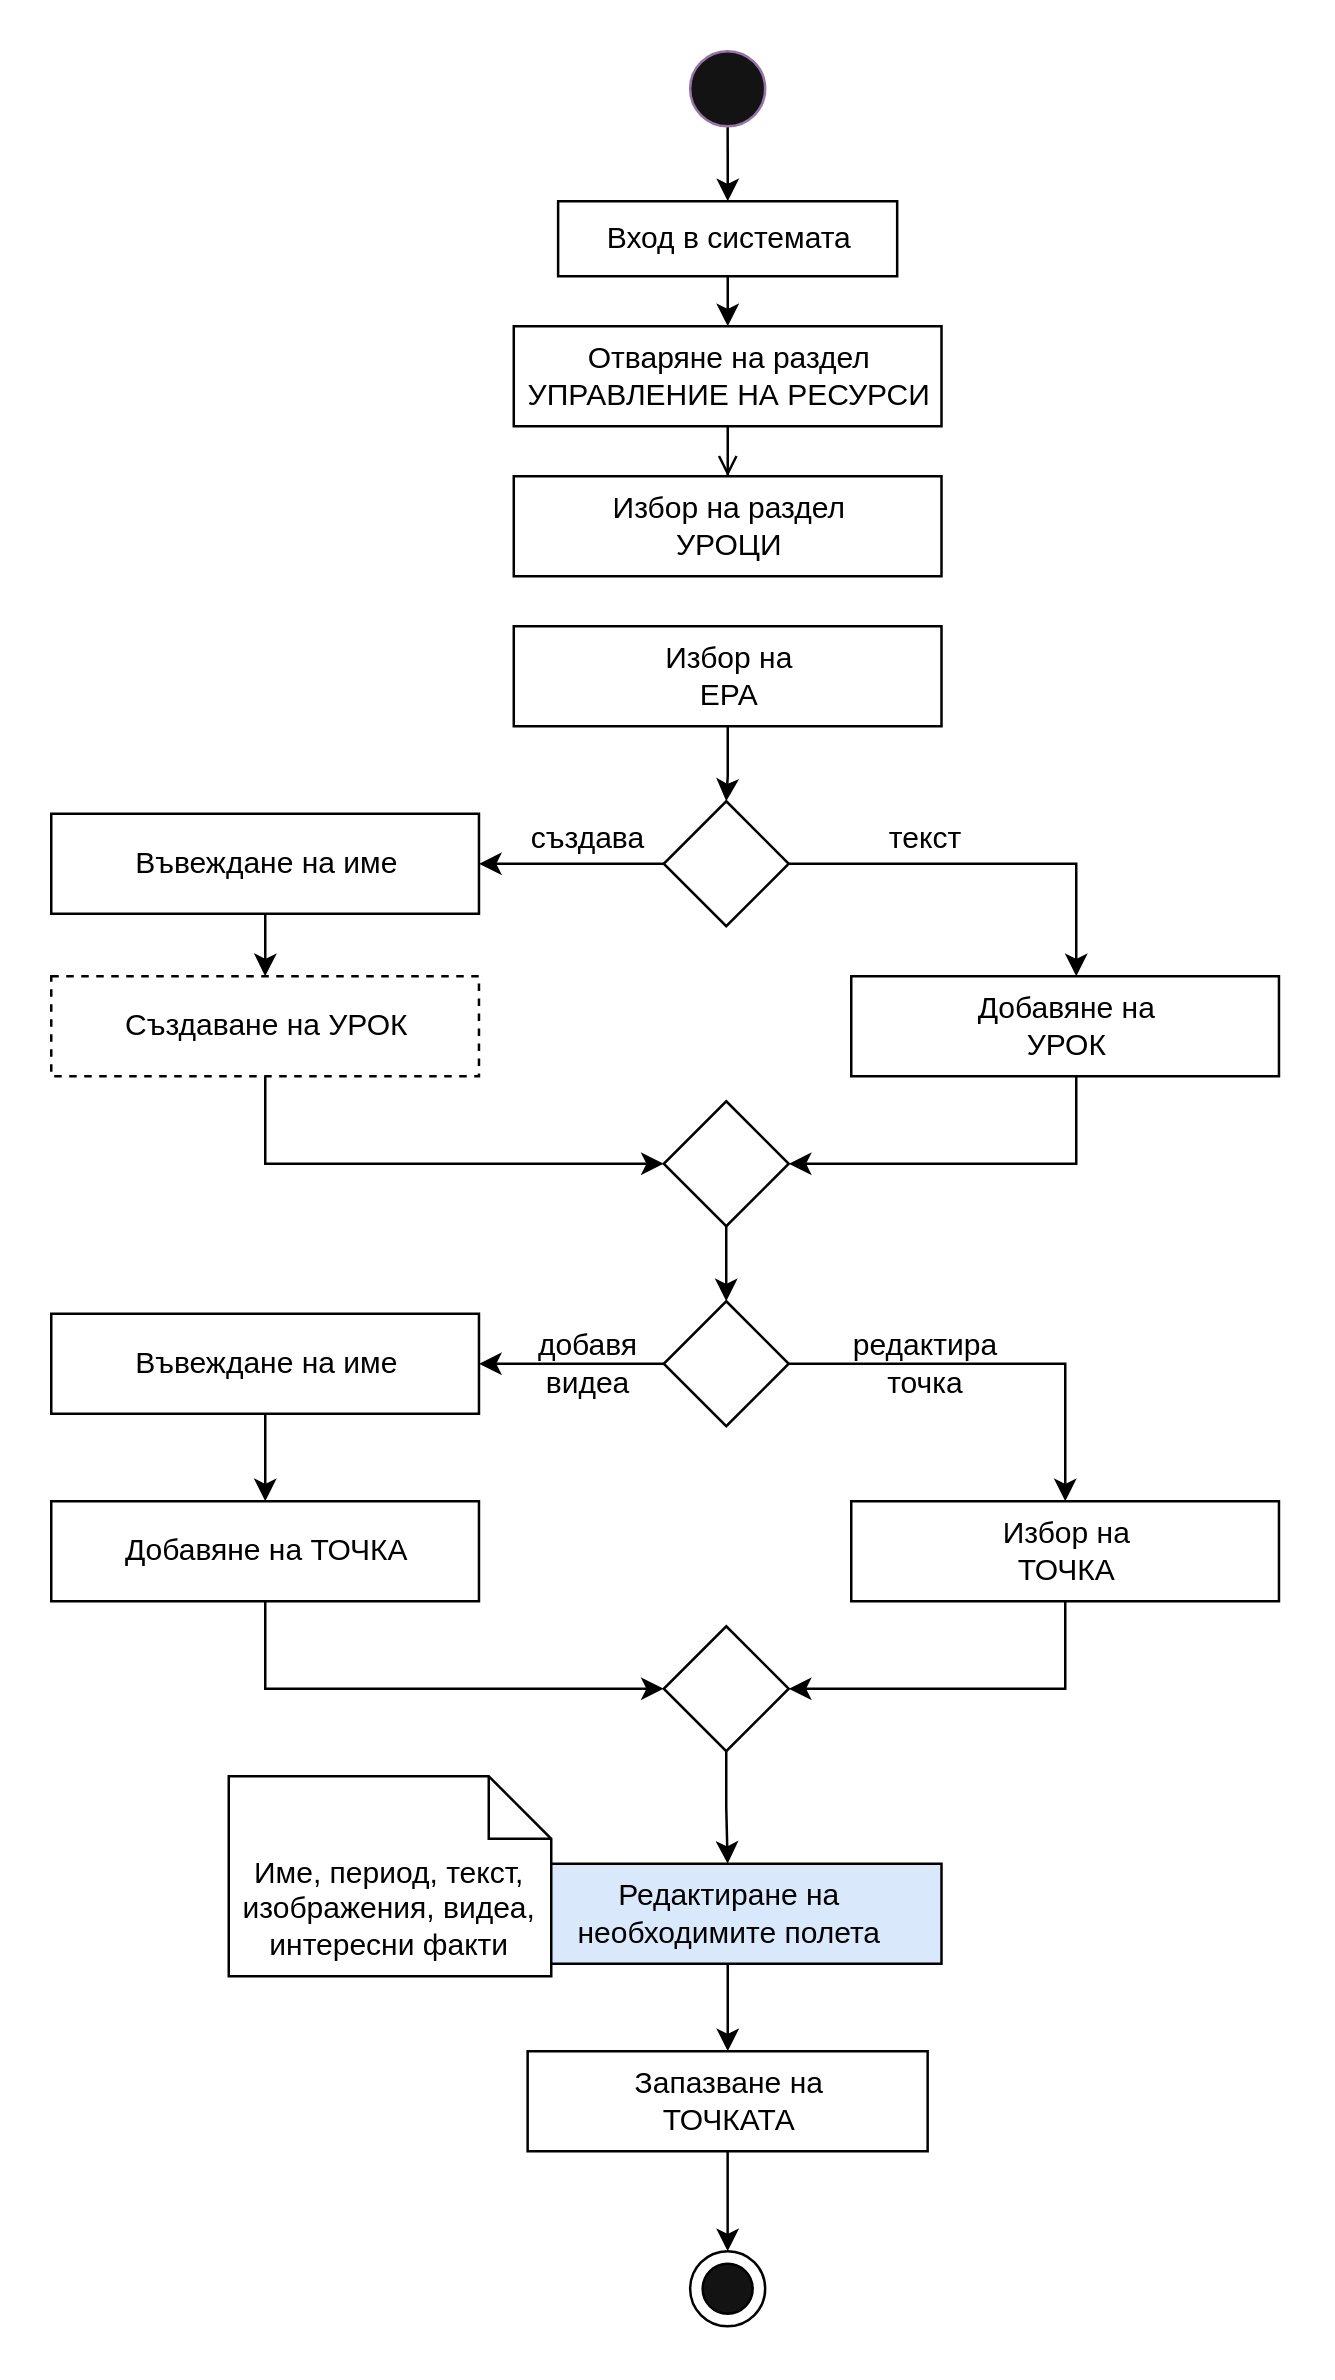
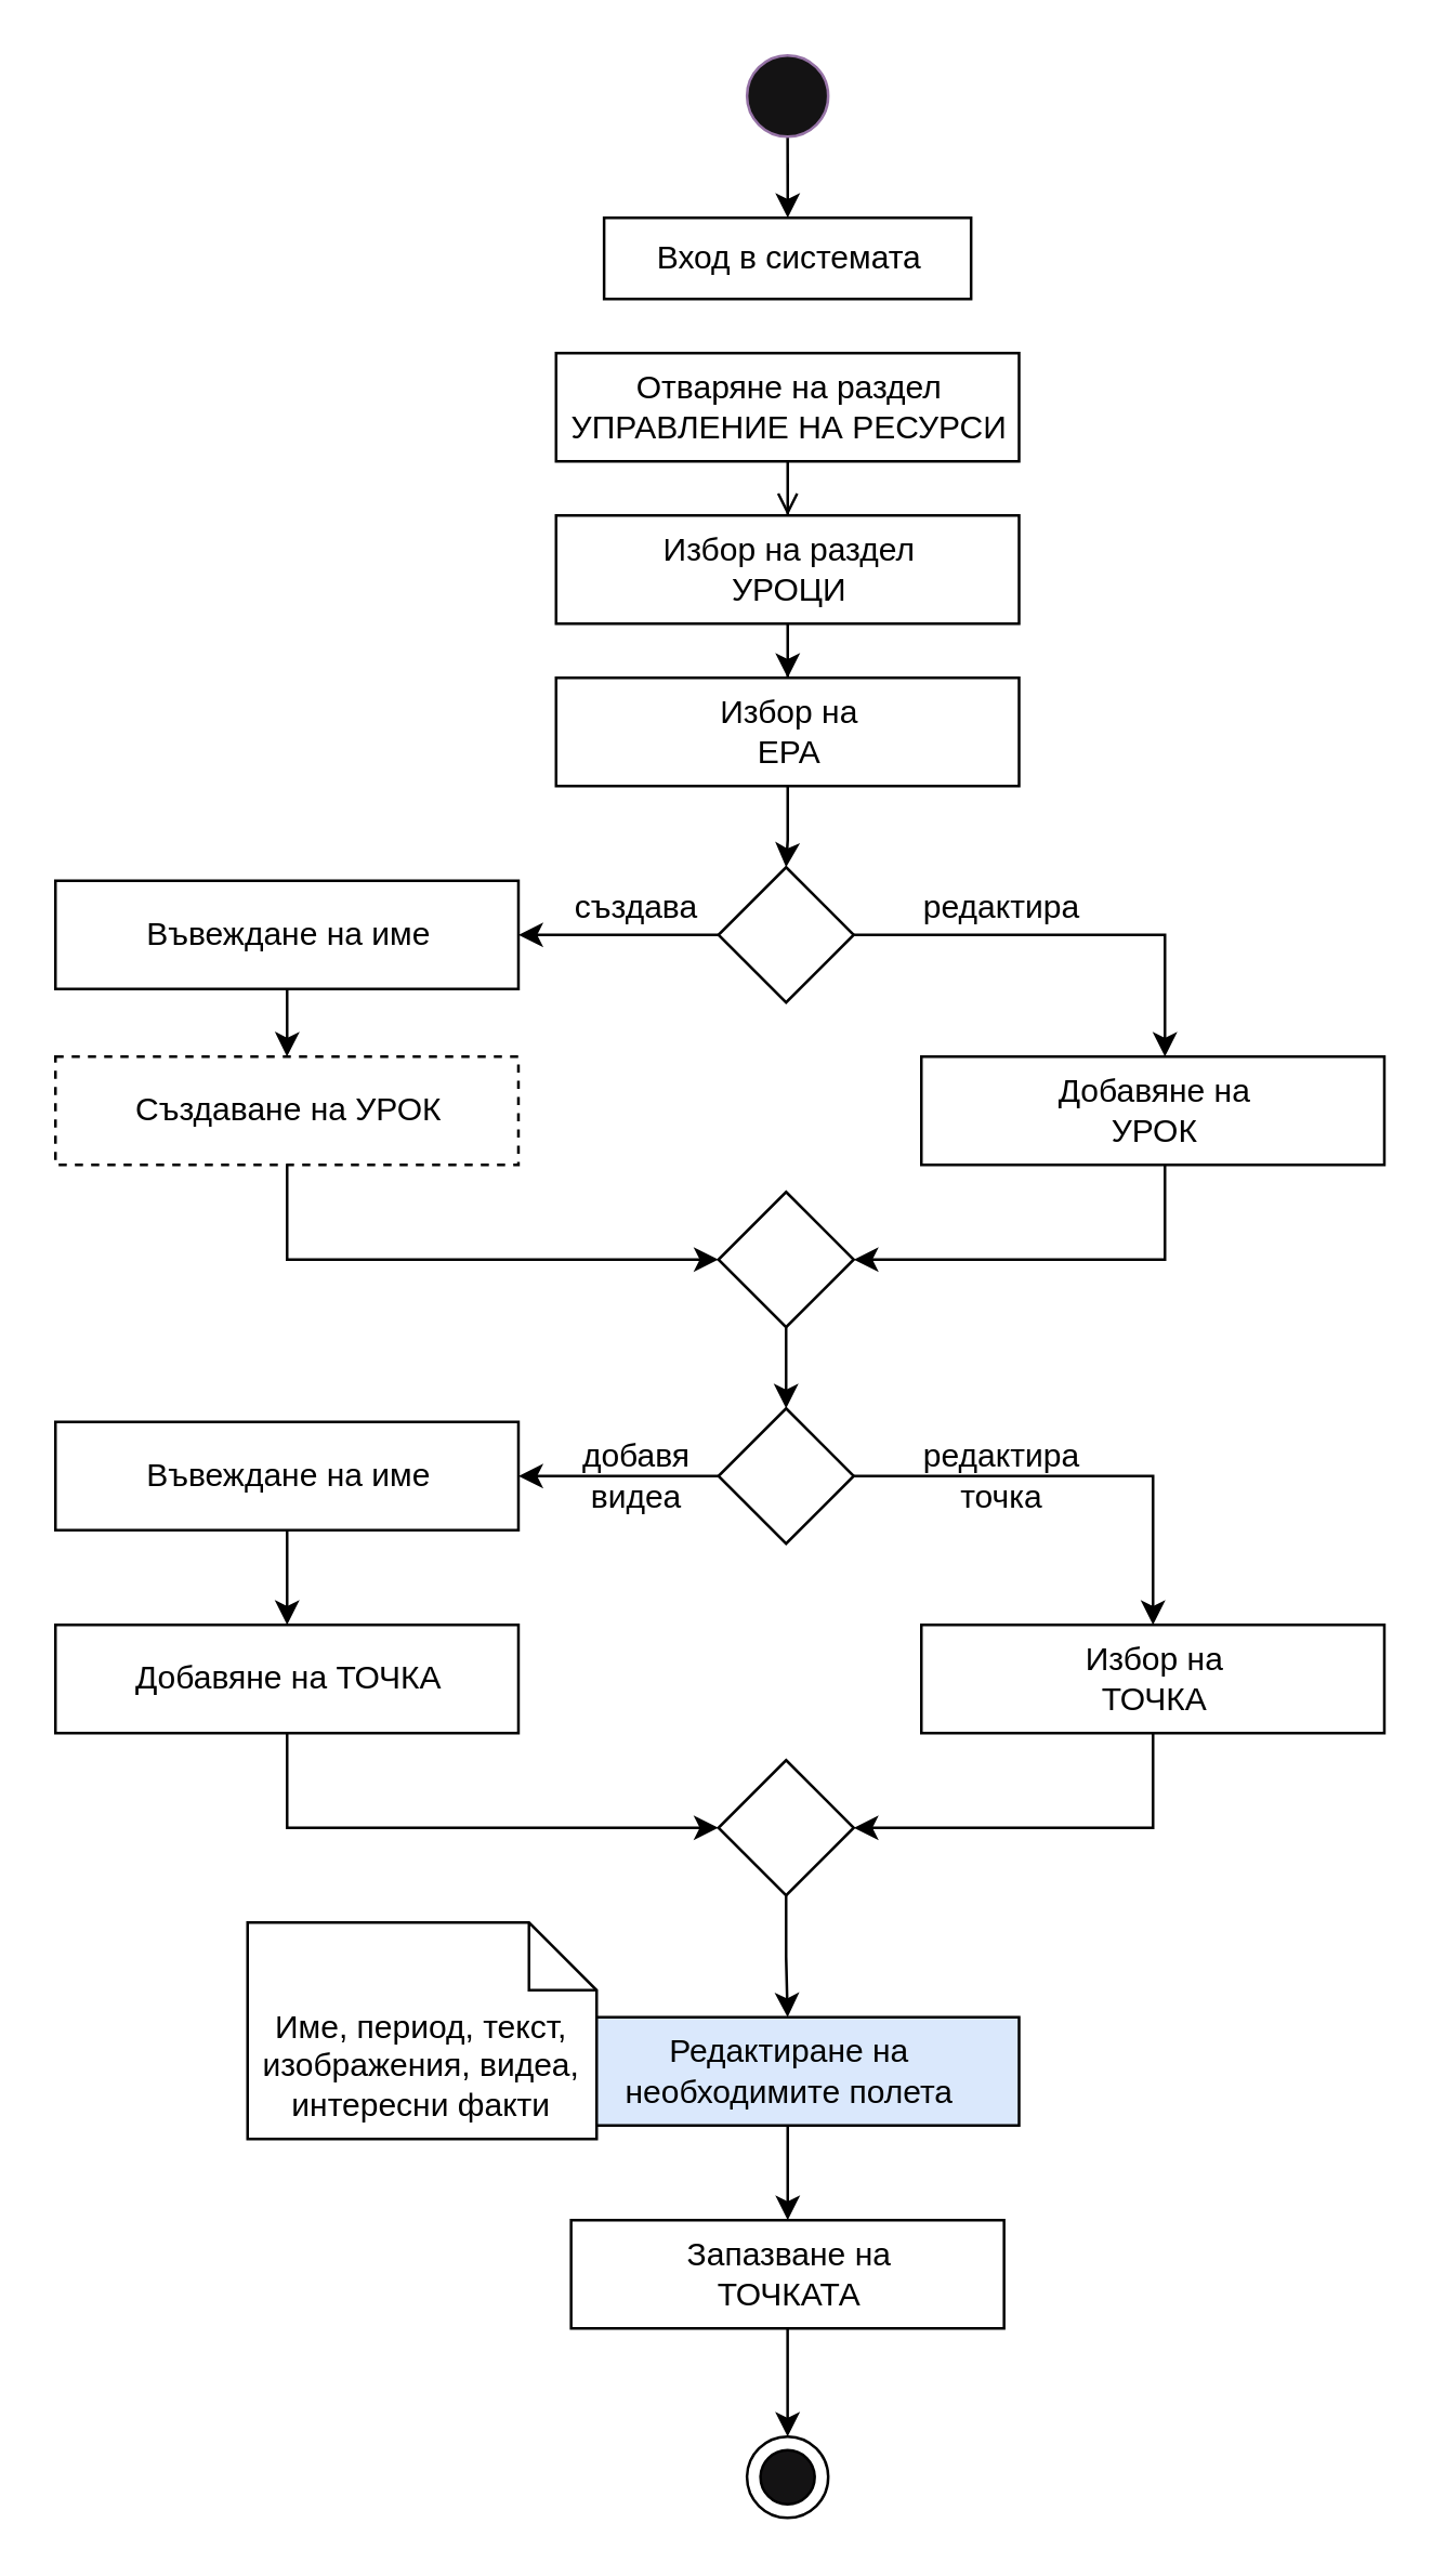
- <mxCell id="4" style="edgeStyle=orthogonalEdgeStyle;rounded=0;orthogonalLoop=1;jettySize=auto;html=1;" parent="1" source="5" target="7" edge="1"><mxGeometry relative="1" as="geometry" /></mxCell>
+ <mxCell id="8" style="edgeStyle=orthogonalEdgeStyle;rounded=0;orthogonalLoop=1;jettySize=auto;html=1;" edge="1" parent="1" source="9" target="11"><mxGeometry relative="1" as="geometry" /></mxCell>
- <mxCell id="22" value="текст" style="text;html=1;strokeColor=none;fillColor=none;align=center;verticalAlign=middle;whiteSpace=wrap;rounded=0;" vertex="1" parent="1"><mxGeometry x="340" y="320" width="60" height="30" as="geometry" /></mxCell>
+ <mxCell id="22" value="редактира" style="text;html=1;strokeColor=none;fillColor=none;align=center;verticalAlign=middle;whiteSpace=wrap;rounded=0;" vertex="1" parent="1"><mxGeometry x="340" y="320" width="60" height="30" as="geometry" /></mxCell>
